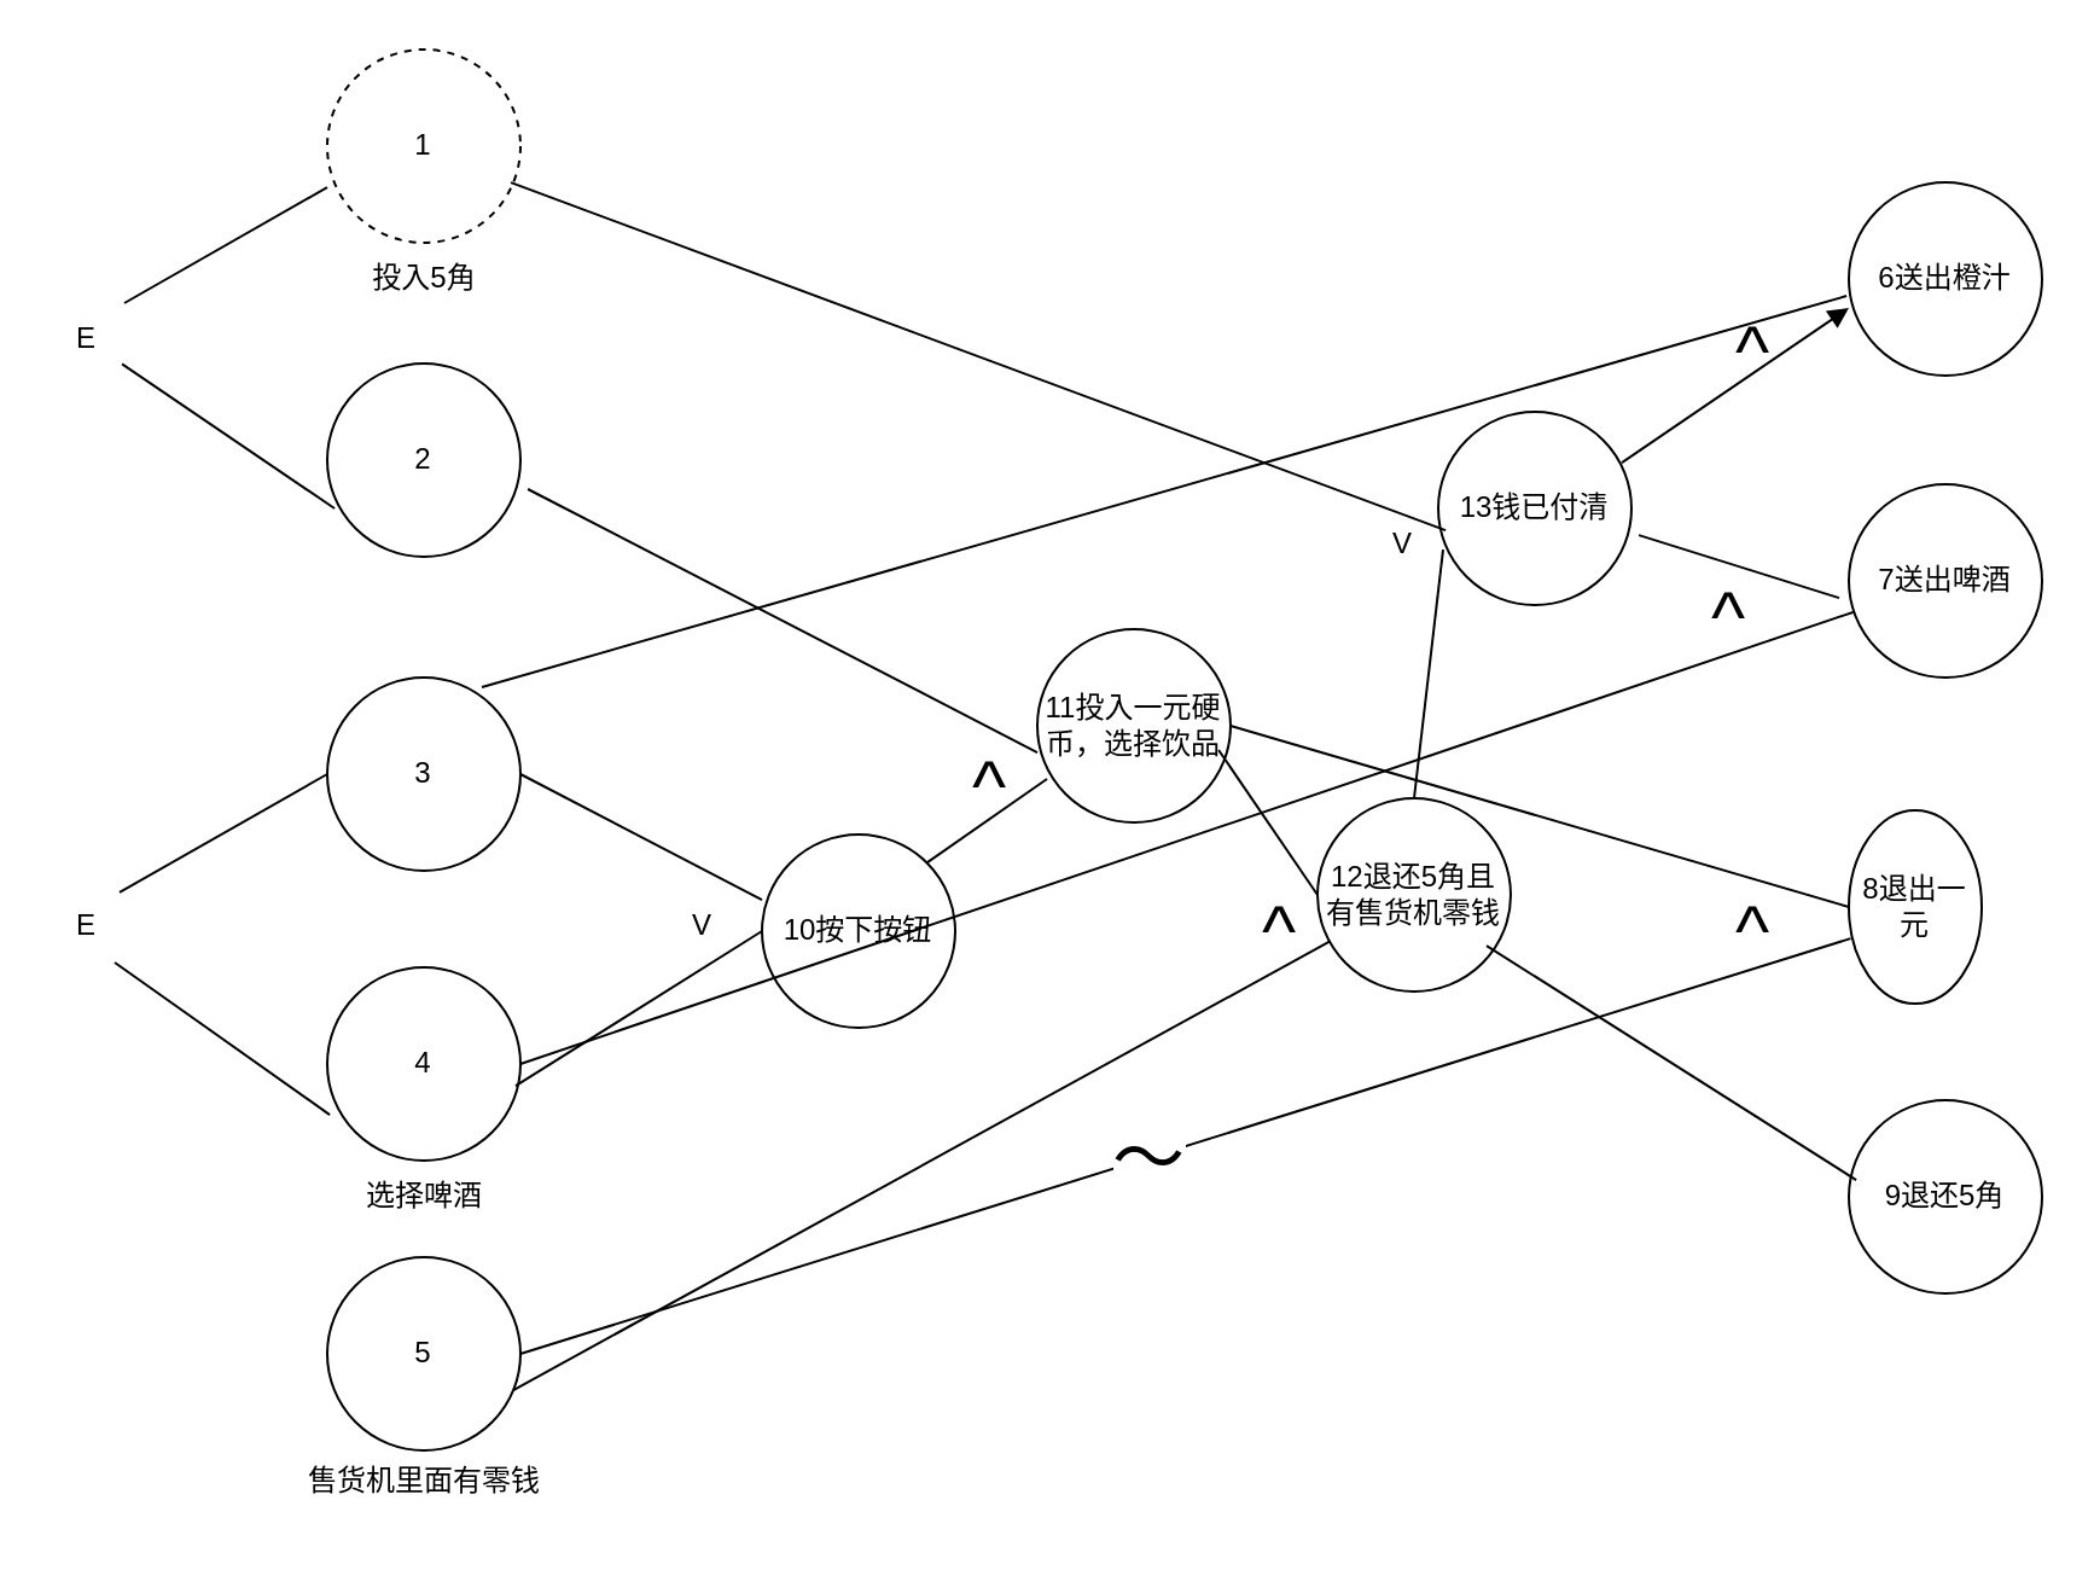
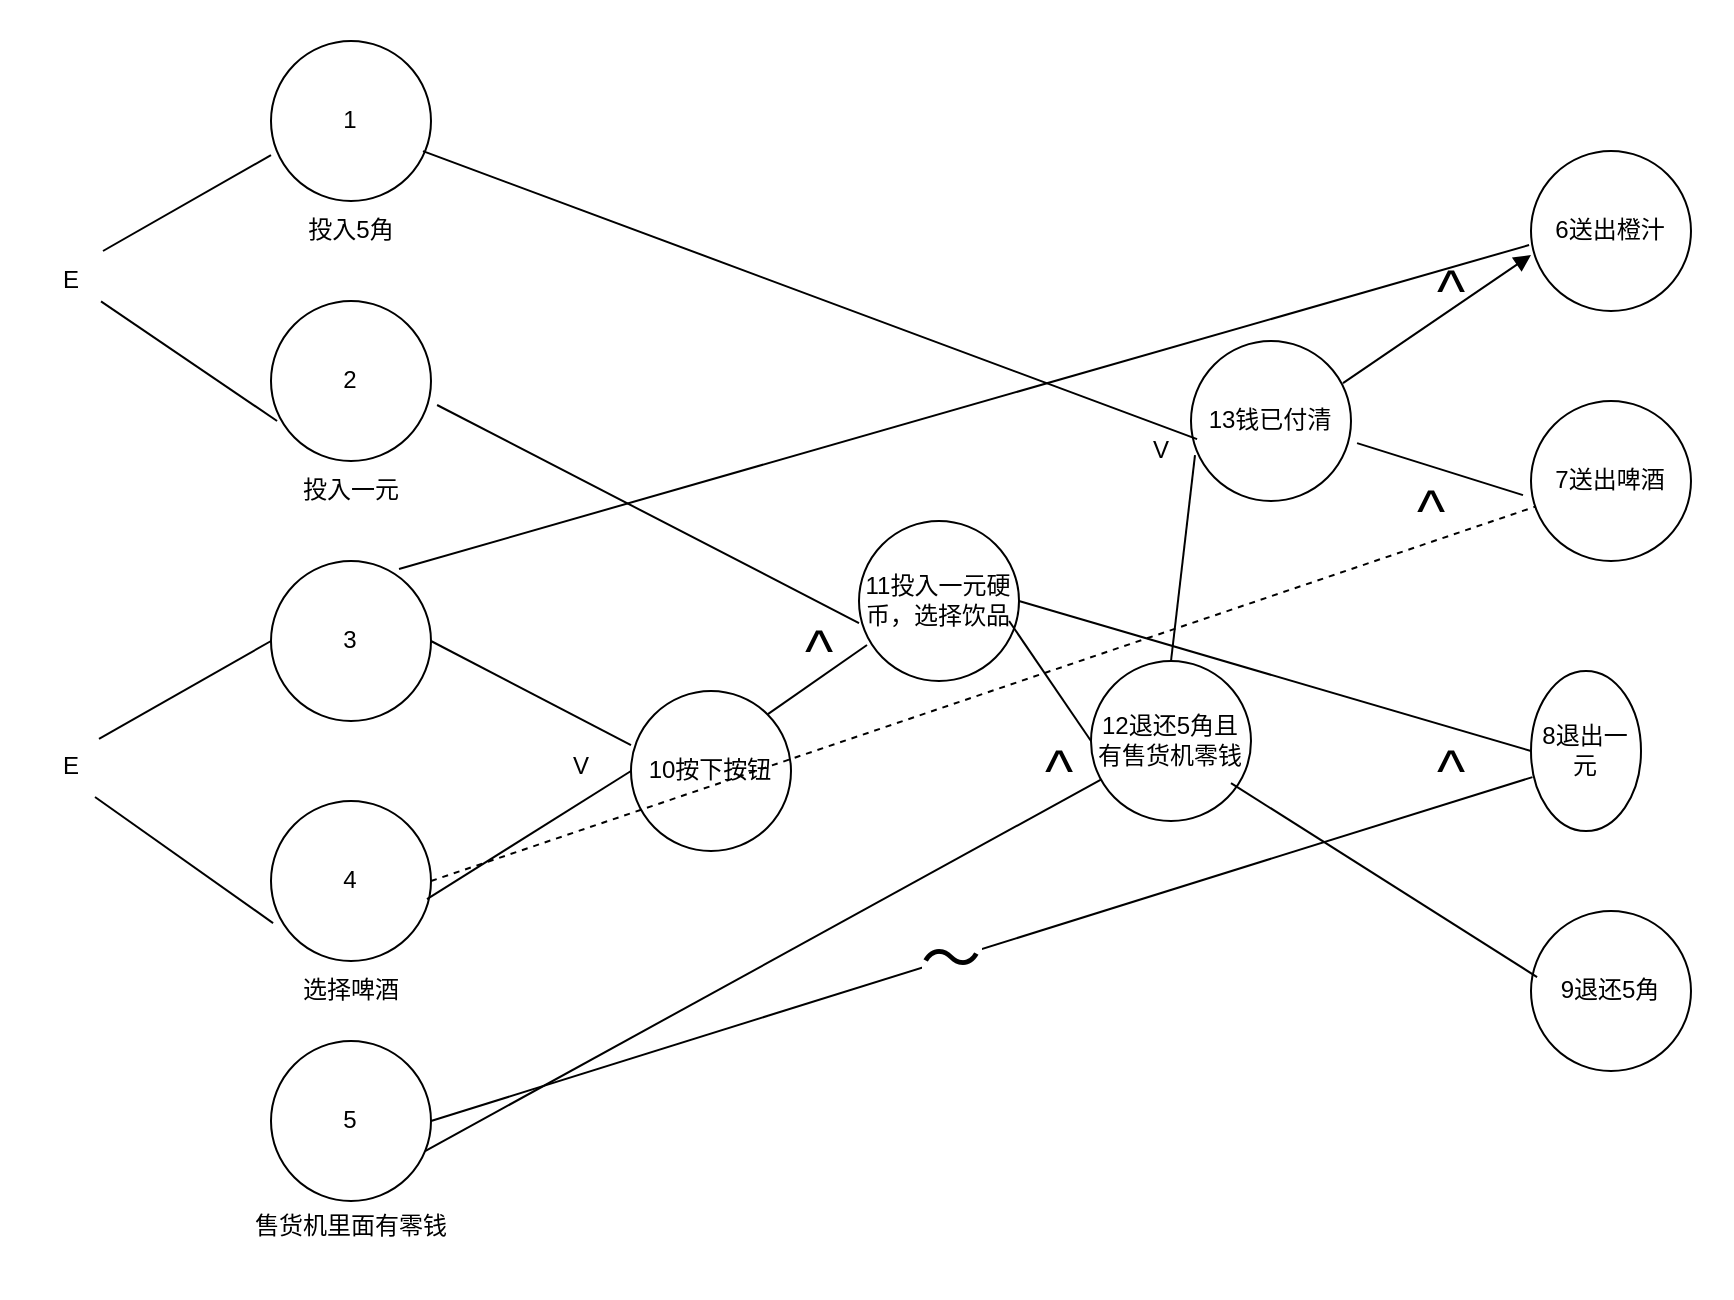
- <mxCell id="2" value="1" style="ellipse;whiteSpace=wrap;html=1;aspect=fixed;dashed=1;" vertex="1" parent="1"><mxGeometry x="135" y="20" width="80" height="80" as="geometry" /></mxCell>
+ <mxCell id="2" value="1" style="ellipse;whiteSpace=wrap;html=1;aspect=fixed;" vertex="1" parent="1"><mxGeometry x="135" y="20" width="80" height="80" as="geometry" /></mxCell>
+ <mxCell id="8" value="投入一元" style="text;html=1;align=center;verticalAlign=middle;resizable=0;points=[];autosize=1;strokeColor=none;fillColor=none;" vertex="1" parent="1"><mxGeometry x="140" y="230" width="70" height="30" as="geometry" /></mxCell>
- <mxCell id="44" value="" style="endArrow=none;html=1;rounded=0;exitX=1;exitY=0.5;exitDx=0;exitDy=0;" edge="1" parent="1" source="5" target="12"><mxGeometry width="50" height="50" relative="1" as="geometry"><mxPoint x="585" y="350" as="sourcePoint" /><mxPoint x="635" y="300" as="targetPoint" /></mxGeometry></mxCell>
+ <mxCell id="44" value="" style="endArrow=none;html=1;rounded=0;exitX=1;exitY=0.5;exitDx=0;exitDy=0;dashed=1;" edge="1" parent="1" source="5" target="12"><mxGeometry width="50" height="50" relative="1" as="geometry"><mxPoint x="585" y="350" as="sourcePoint" /><mxPoint x="635" y="300" as="targetPoint" /></mxGeometry></mxCell>
